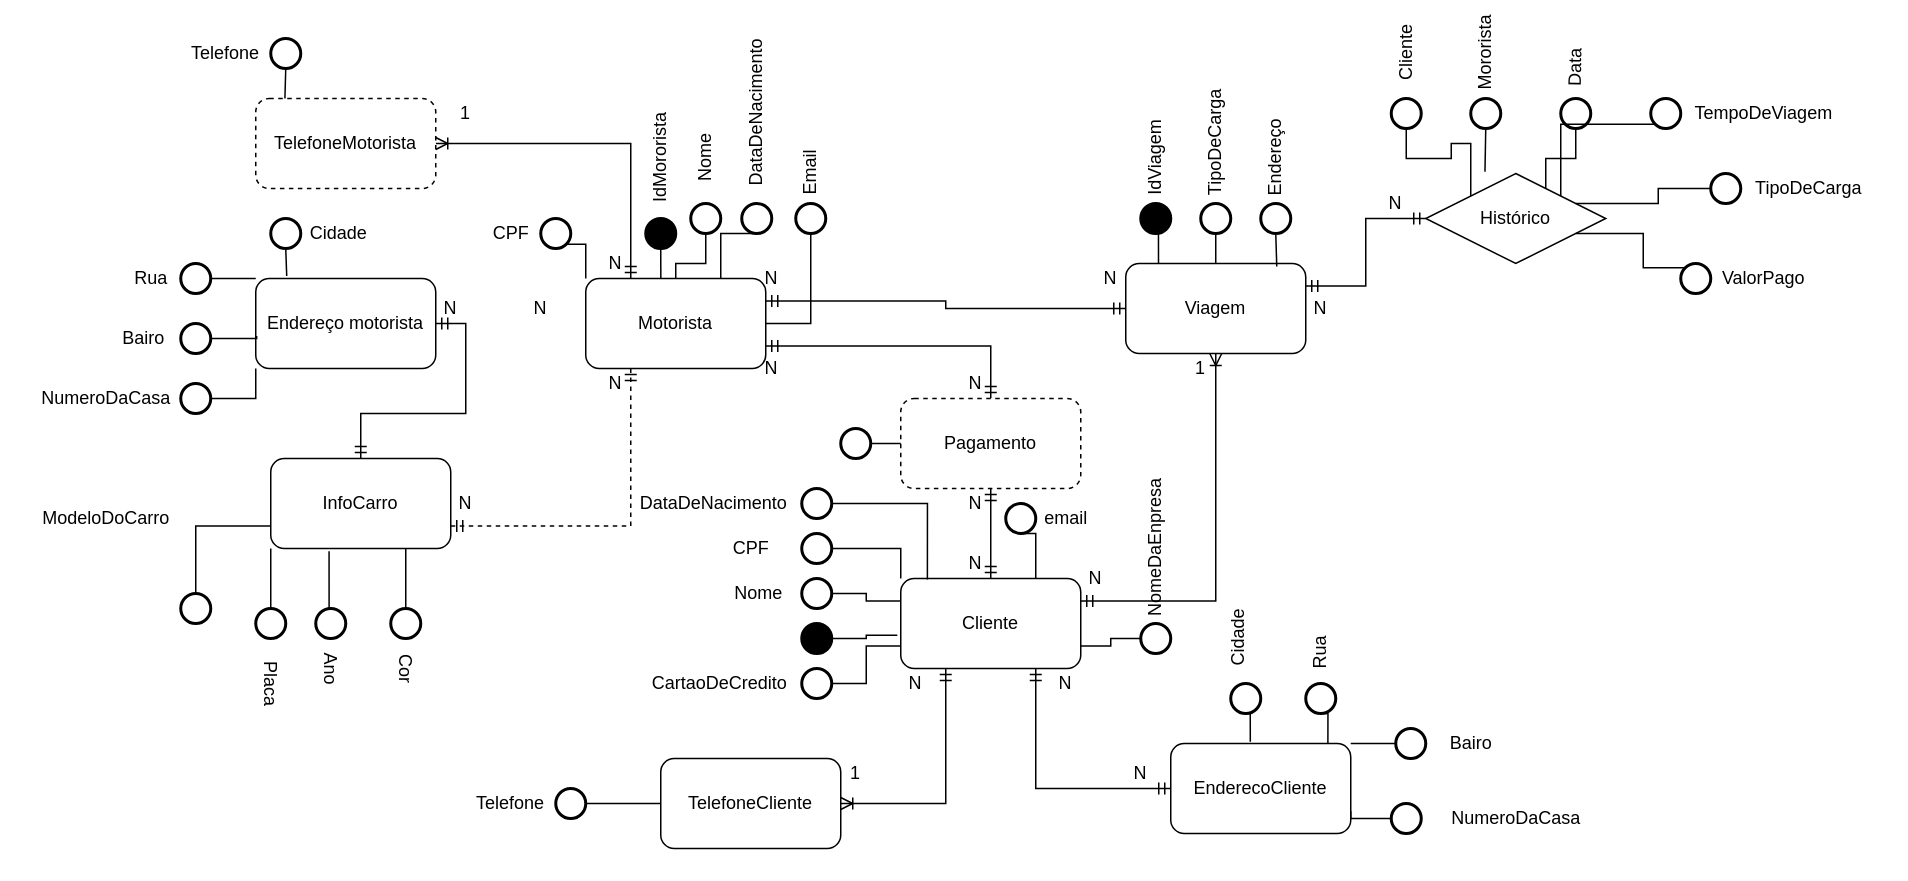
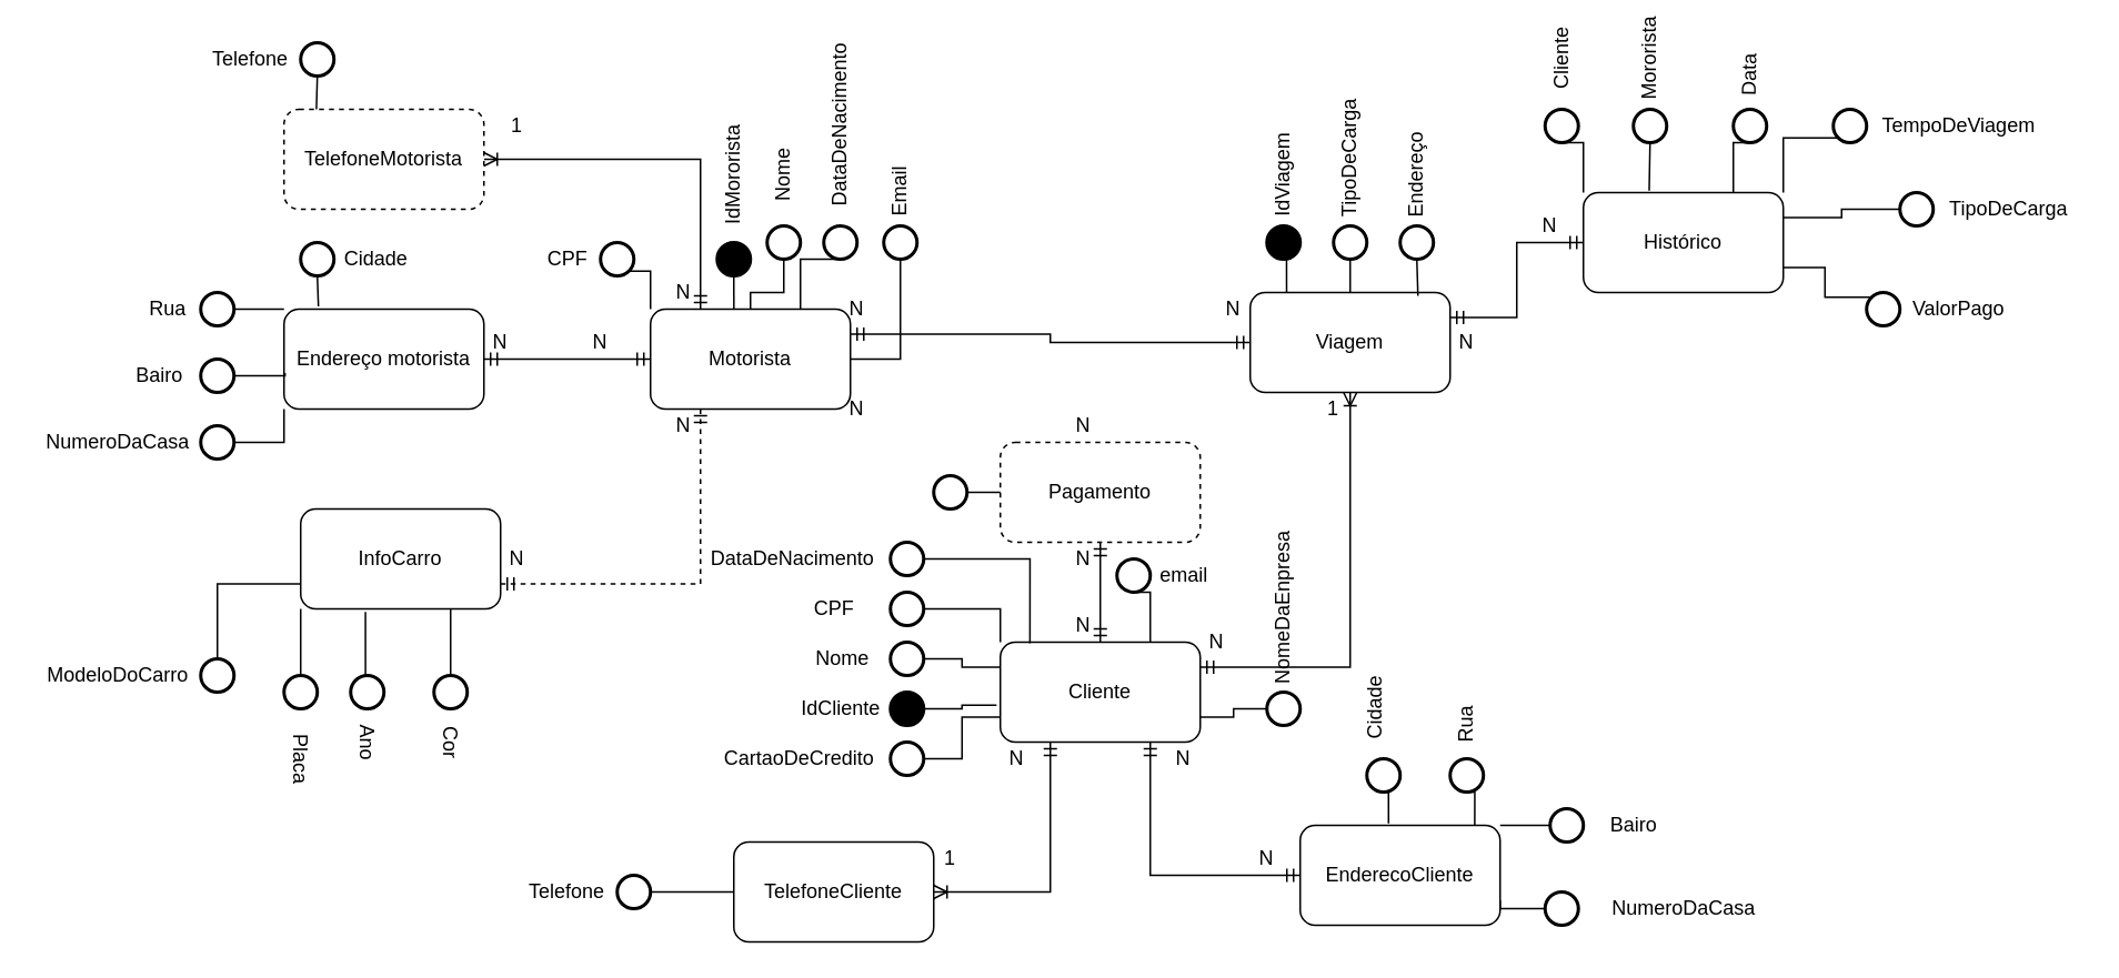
- <mxCell id="9" value="Histórico" style="rhombus;whiteSpace=wrap;html=1;" vertex="1" parent="1"><mxGeometry x="950" y="110" width="120" height="60" as="geometry" /></mxCell>
+ <mxCell id="9" value="Histórico" style="rounded=1;whiteSpace=wrap;html=1;" vertex="1" parent="1"><mxGeometry x="950" y="110" width="120" height="60" as="geometry" /></mxCell>
- <mxCell id="5" style="edgeStyle=orthogonalEdgeStyle;rounded=0;orthogonalLoop=1;jettySize=auto;html=1;exitX=1;exitY=0.75;exitDx=0;exitDy=0;entryX=0.5;entryY=0;entryDx=0;entryDy=0;startArrow=ERmandOne;startFill=0;endArrow=ERmandOne;endFill=0;" edge="1" parent="1" source="6" target="8"><mxGeometry relative="1" as="geometry" /></mxCell>
- <mxCell id="14" style="edgeStyle=orthogonalEdgeStyle;rounded=0;orthogonalLoop=1;jettySize=auto;html=1;exitX=1;exitY=0.5;exitDx=0;exitDy=0;endArrow=ERmandOne;endFill=0;startArrow=ERmandOne;startFill=0;" edge="1" parent="1" source="15" target="17"><mxGeometry relative="1" as="geometry" /></mxCell>
+ <mxCell id="14" style="edgeStyle=orthogonalEdgeStyle;rounded=0;orthogonalLoop=1;jettySize=auto;html=1;exitX=1;exitY=0.5;exitDx=0;exitDy=0;entryX=0;entryY=0.5;entryDx=0;entryDy=0;endArrow=ERmandOne;endFill=0;startArrow=ERmandOne;startFill=0;" edge="1" parent="1" source="15" target="6"><mxGeometry relative="1" as="geometry" /></mxCell>
- <mxCell id="121" value="ModeloDoCarro" style="text;html=1;align=center;verticalAlign=middle;resizable=0;points=[];autosize=1;strokeColor=none;" vertex="1" parent="1"><mxGeometry x="20" y="330" width="100" height="20" as="geometry" /></mxCell>
+ <mxCell id="121" value="ModeloDoCarro" style="text;html=1;align=center;verticalAlign=middle;resizable=0;points=[];autosize=1;strokeColor=none;" vertex="1" parent="1"><mxGeometry x="20" y="390" width="100" height="20" as="geometry" /></mxCell>
+ <mxCell id="133" value="IdCliente" style="text;html=1;align=center;verticalAlign=middle;resizable=0;points=[];autosize=1;strokeColor=none;" vertex="1" parent="1"><mxGeometry x="474" y="410" width="60" height="20" as="geometry" /></mxCell>
